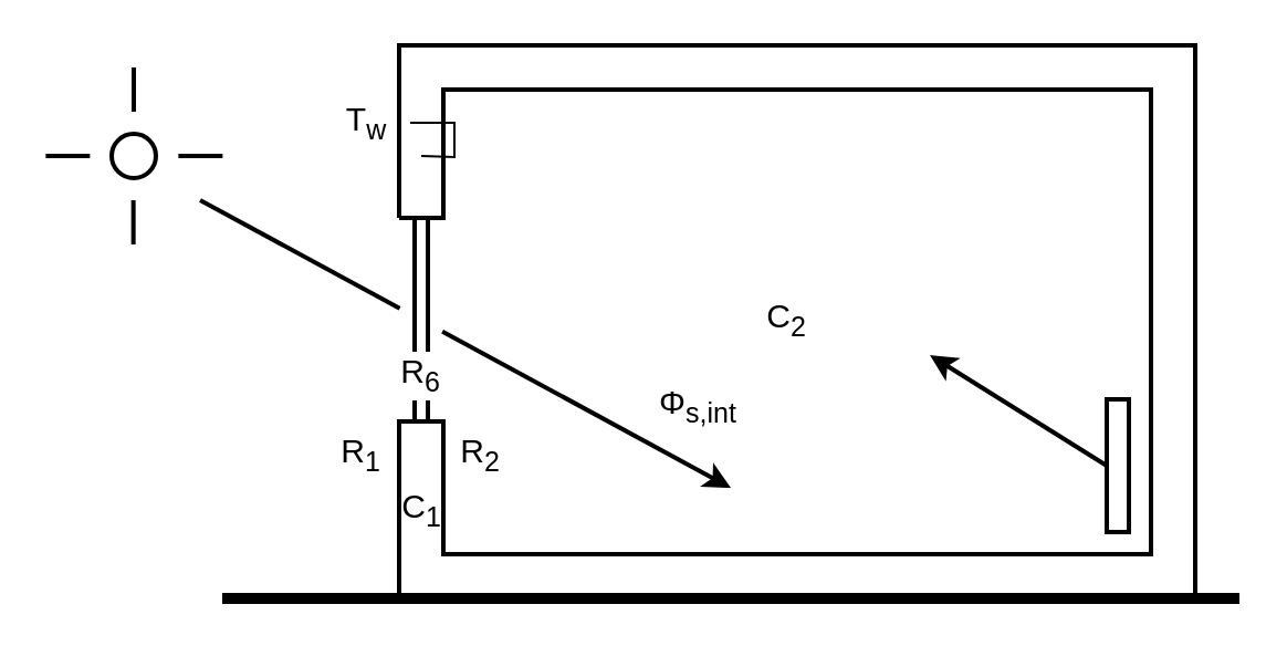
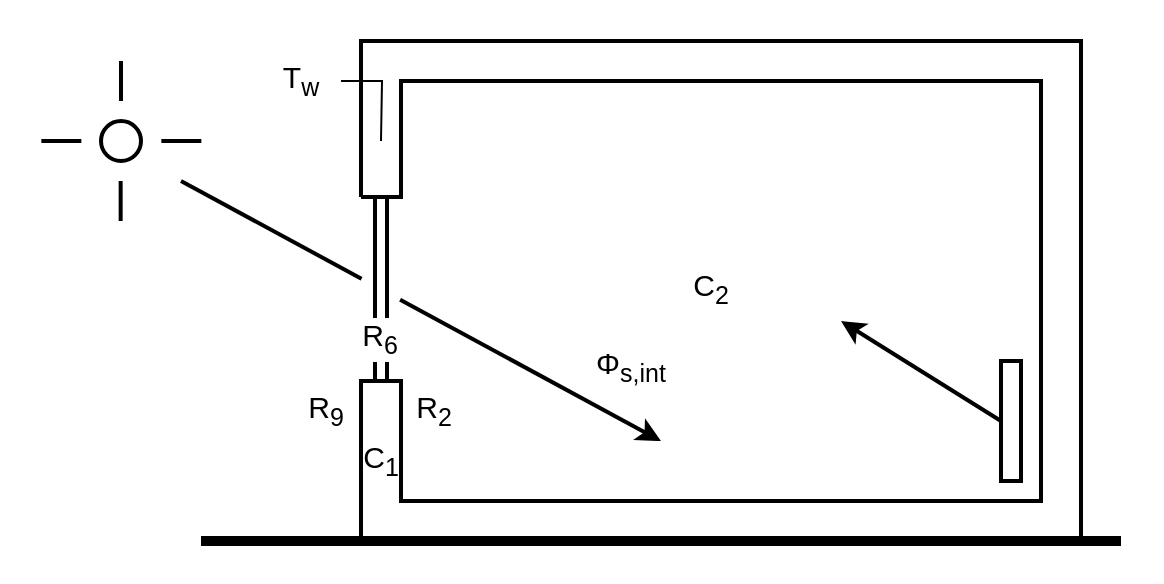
- <mxCell id="14" value="T&lt;sub&gt;w&lt;/sub&gt;" style="text;html=1;align=center;verticalAlign=middle;resizable=0;points=[];autosize=1;strokeColor=none;fillColor=none;strokeWidth=2;fontSize=15;" parent="1" vertex="1"><mxGeometry x="145" y="35" width="40" height="40" as="geometry" /></mxCell>
+ <mxCell id="14" value="T&lt;sub&gt;w&lt;/sub&gt;" style="text;html=1;align=center;verticalAlign=middle;resizable=0;points=[];autosize=1;strokeColor=none;fillColor=none;strokeWidth=2;fontSize=15;" parent="1" vertex="1"><mxGeometry x="130" y="20" width="40" height="40" as="geometry" /></mxCell>
- <mxCell id="18" value="R&lt;sub&gt;1&lt;/sub&gt;" style="text;html=1;align=center;verticalAlign=middle;whiteSpace=wrap;rounded=0;labelBackgroundColor=default;strokeWidth=2;fontSize=15;" parent="1" vertex="1"><mxGeometry x="133" y="190" width="60" height="30" as="geometry" /></mxCell>
+ <mxCell id="18" value="R&lt;sub&gt;9&lt;/sub&gt;" style="text;html=1;align=center;verticalAlign=middle;whiteSpace=wrap;rounded=0;labelBackgroundColor=default;strokeWidth=2;fontSize=15;" parent="1" vertex="1"><mxGeometry x="133" y="190" width="60" height="30" as="geometry" /></mxCell>
